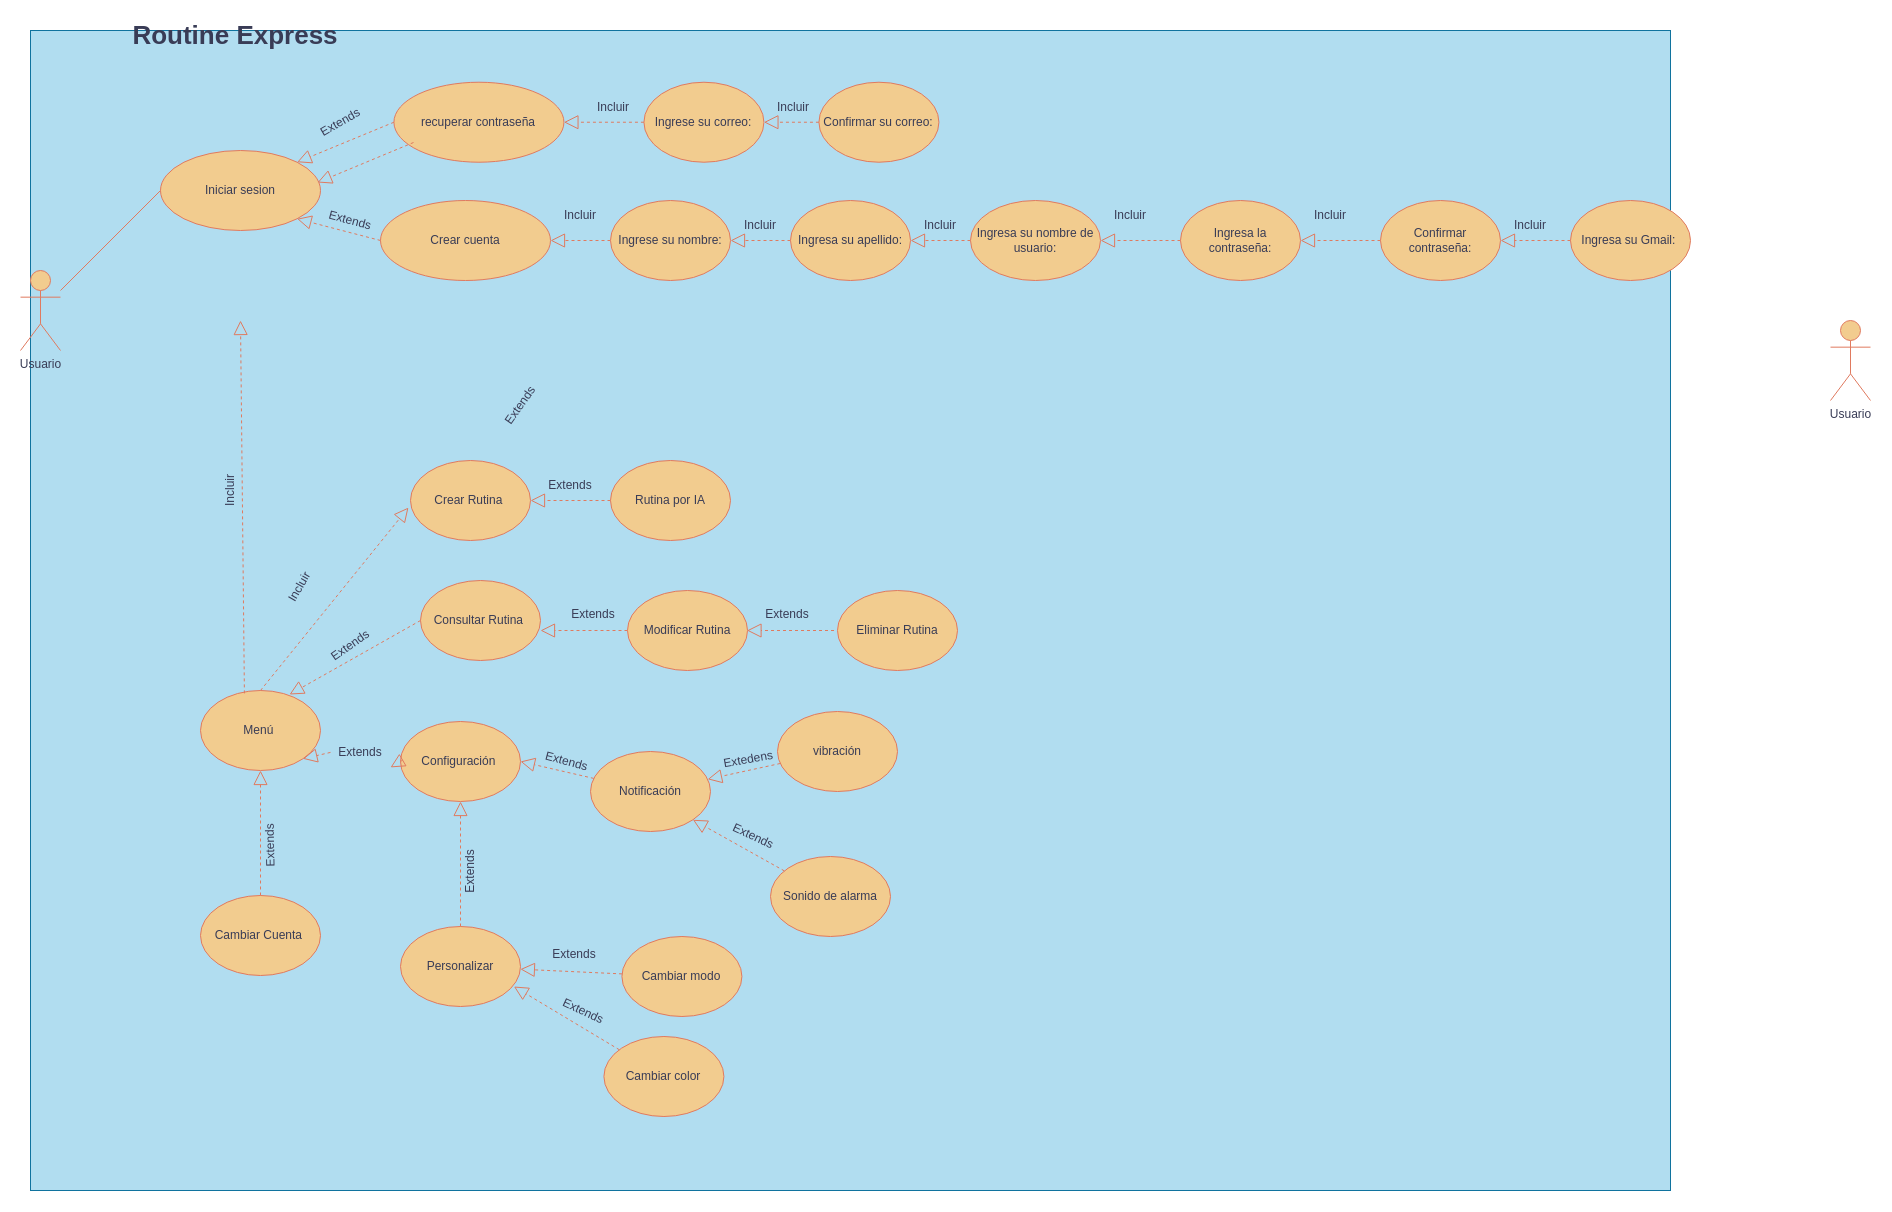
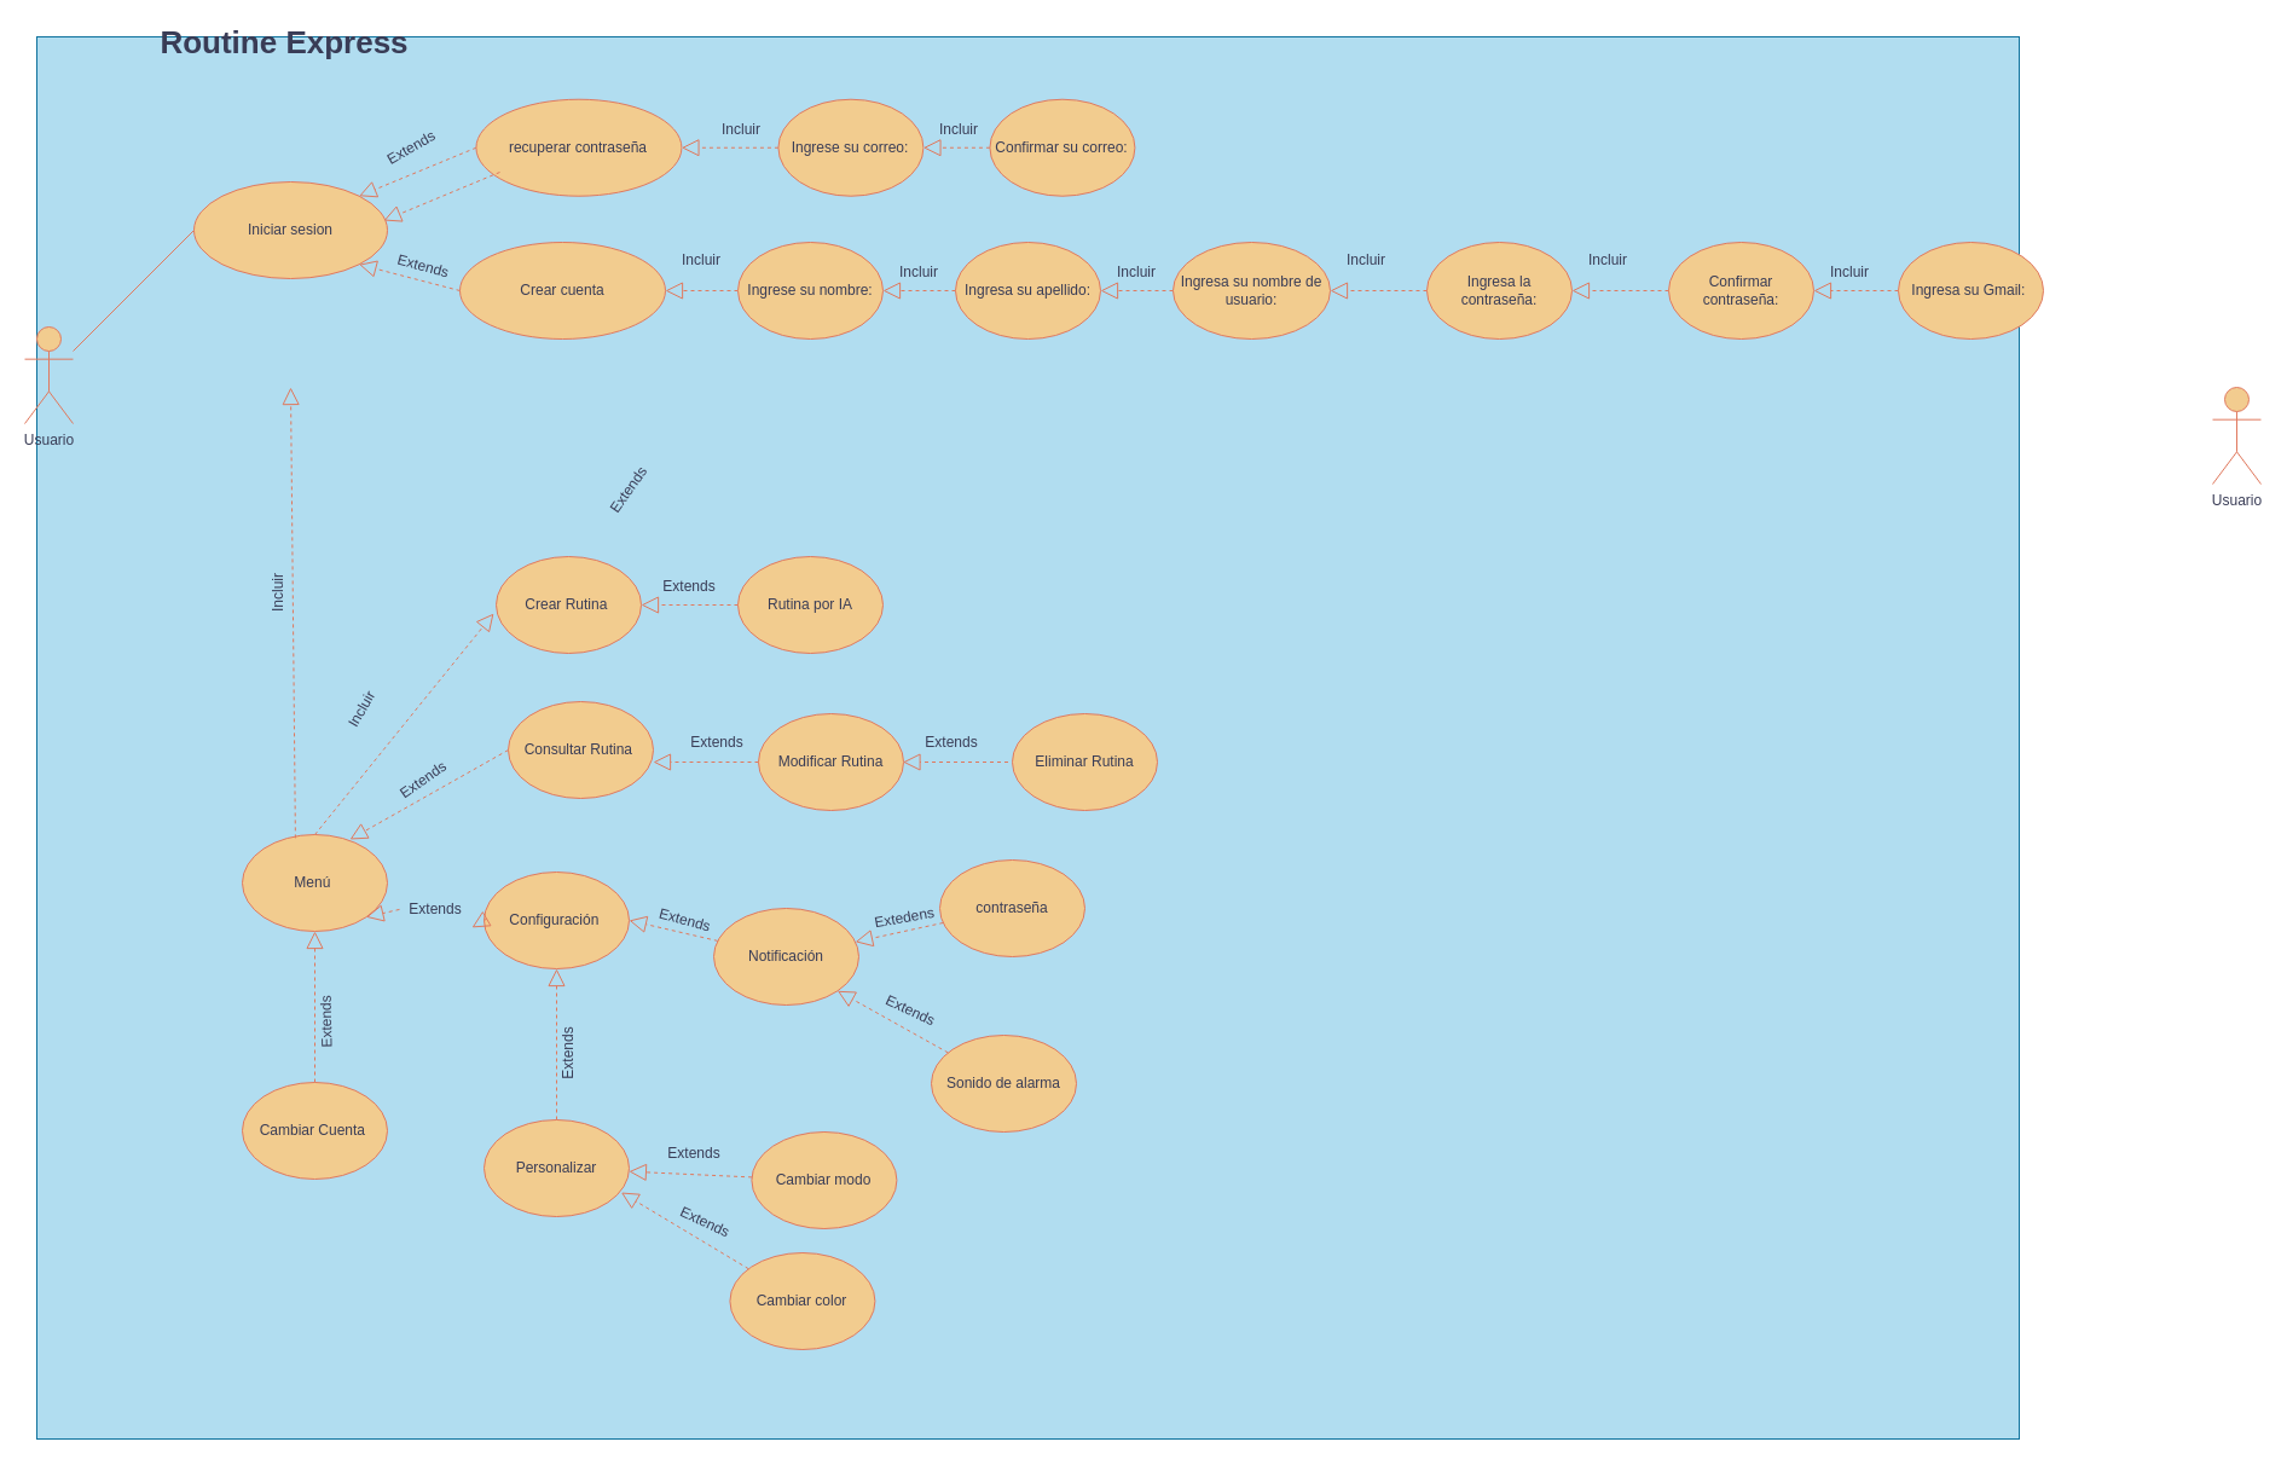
- <mxCell id="59" value="vibración" style="ellipse;whiteSpace=wrap;html=1;labelBackgroundColor=none;fillColor=#F2CC8F;strokeColor=#E07A5F;fontColor=#393C56;" vertex="1" parent="1"><mxGeometry x="777" y="711" width="120" height="80" as="geometry" /></mxCell>
+ <mxCell id="59" value="contraseña" style="ellipse;whiteSpace=wrap;html=1;labelBackgroundColor=none;fillColor=#F2CC8F;strokeColor=#E07A5F;fontColor=#393C56;" vertex="1" parent="1"><mxGeometry x="777" y="711" width="120" height="80" as="geometry" /></mxCell>
